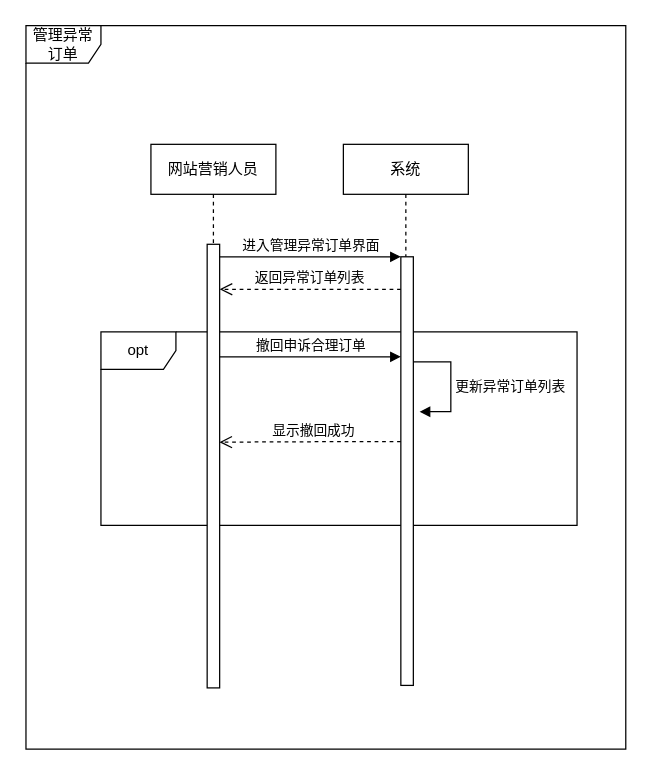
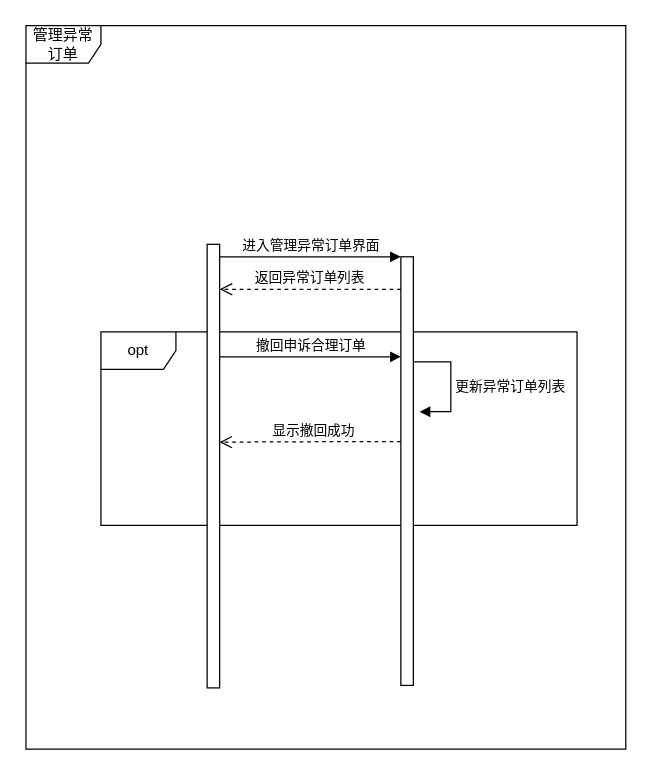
- <mxCell id="4" value="网站营销人员" style="shape=umlLifeline;perimeter=lifelinePerimeter;whiteSpace=wrap;html=1;container=1;collapsible=0;recursiveResize=0;outlineConnect=0;" parent="1" vertex="1"><mxGeometry x="120" y="115" width="100" height="80" as="geometry" /></mxCell>
- <mxCell id="5" value="系统" style="shape=umlLifeline;perimeter=lifelinePerimeter;whiteSpace=wrap;html=1;container=1;collapsible=0;recursiveResize=0;outlineConnect=0;" parent="1" vertex="1"><mxGeometry x="274" y="115" width="100" height="90" as="geometry" /></mxCell>
